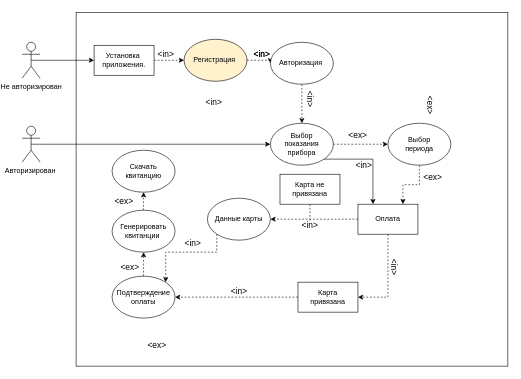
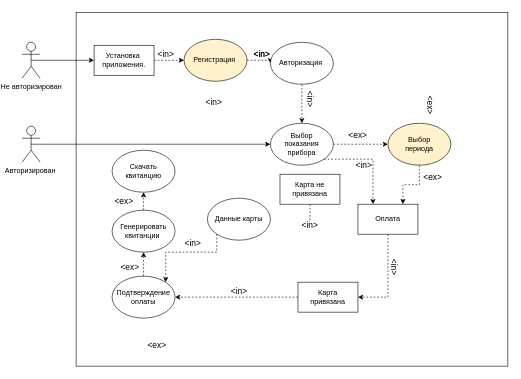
- <mxCell id="17" value="Выбор&lt;br&gt;&lt;font&gt;периода&lt;/font&gt;" style="ellipse;whiteSpace=wrap;html=1;" parent="1" vertex="1"><mxGeometry x="630" y="205" width="105" height="70" as="geometry" /></mxCell>
+ <mxCell id="17" value="Выбор&lt;br&gt;&lt;font&gt;периода&lt;/font&gt;" style="ellipse;whiteSpace=wrap;html=1;fillColor=#fff2cc;" parent="1" vertex="1"><mxGeometry x="630" y="205" width="105" height="70" as="geometry" /></mxCell>
- <mxCell id="14" style="edgeStyle=orthogonalEdgeStyle;rounded=0;orthogonalLoop=1;jettySize=auto;html=1;exitX=1;exitY=1;exitDx=0;exitDy=0;entryX=0.25;entryY=0;entryDx=0;entryDy=0;dashed=0;" parent="1" source="15" target="20" edge="1"><mxGeometry relative="1" as="geometry" /></mxCell>
+ <mxCell id="14" style="edgeStyle=orthogonalEdgeStyle;rounded=0;orthogonalLoop=1;jettySize=auto;html=1;exitX=1;exitY=1;exitDx=0;exitDy=0;entryX=0.25;entryY=0;entryDx=0;entryDy=0;dashed=1;" parent="1" source="15" target="20" edge="1"><mxGeometry relative="1" as="geometry" /></mxCell>
- <mxCell id="18" style="edgeStyle=orthogonalEdgeStyle;rounded=0;orthogonalLoop=1;jettySize=auto;html=1;exitX=0;exitY=0.5;exitDx=0;exitDy=0;entryX=1;entryY=0.5;entryDx=0;entryDy=0;dashed=1;" parent="1" source="20" target="26" edge="1"><mxGeometry relative="1" as="geometry" /></mxCell>
